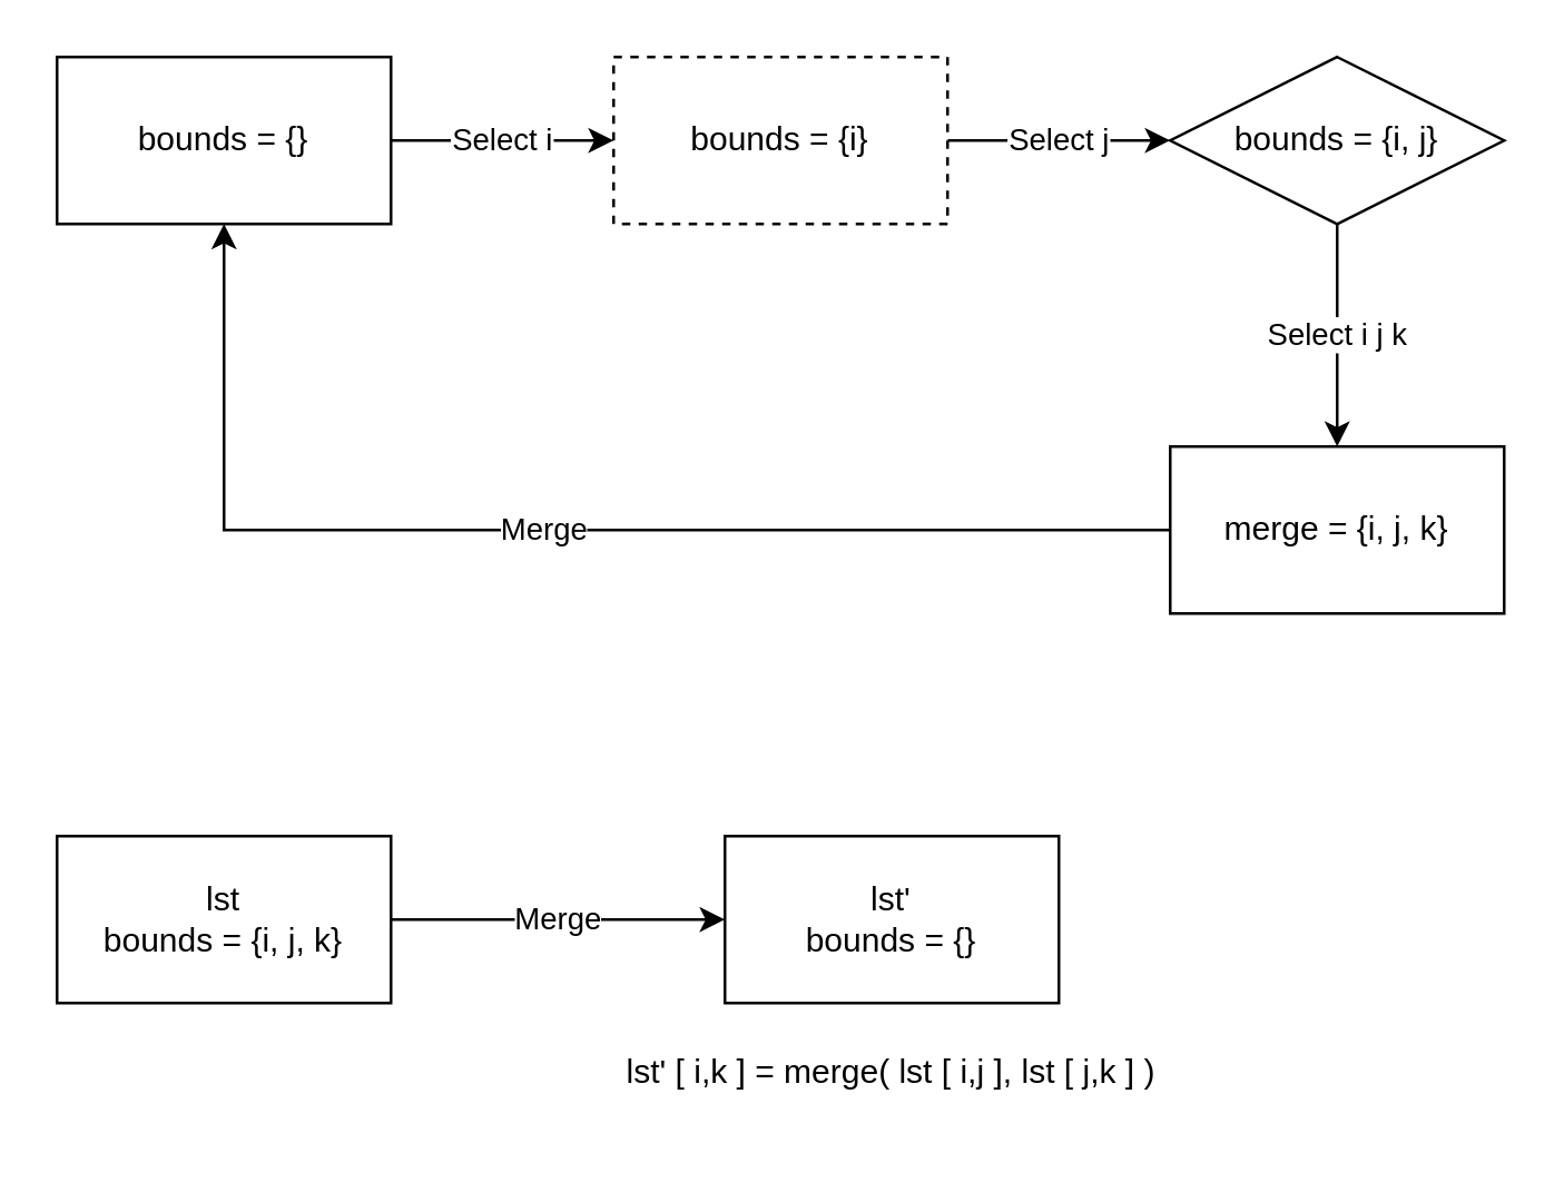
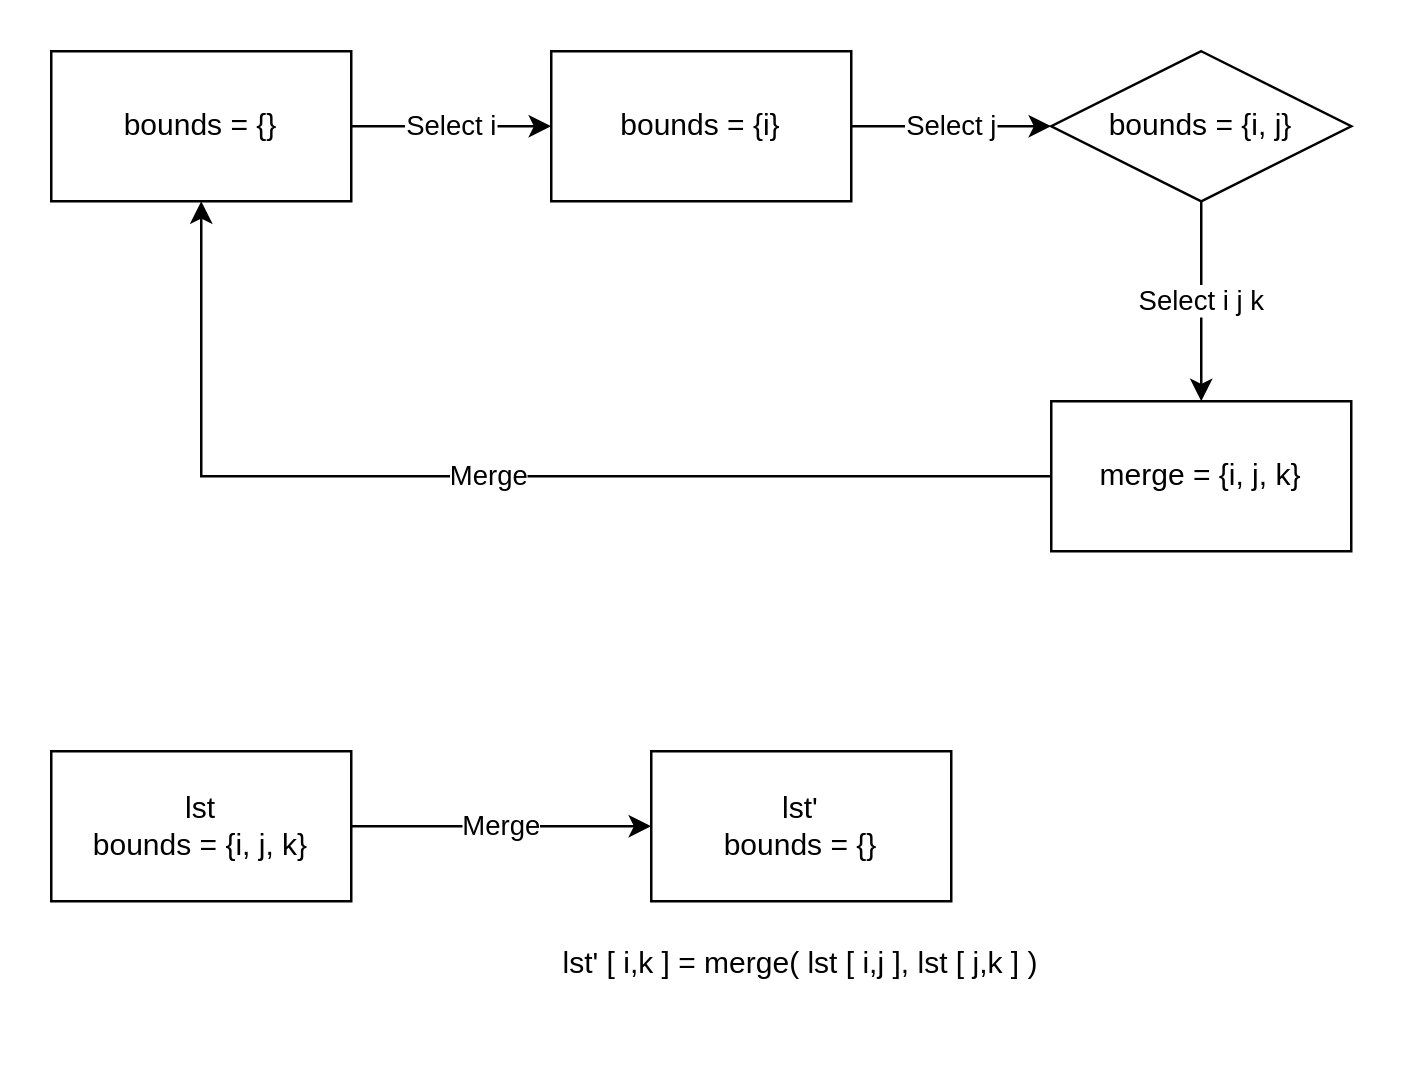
- <mxCell id="5" value="bounds = {i}" style="rounded=0;whiteSpace=wrap;html=1;dashed=1;" vertex="1" parent="1"><mxGeometry x="220" y="20" width="120" height="60" as="geometry" /></mxCell>
+ <mxCell id="5" value="bounds = {i}" style="rounded=0;whiteSpace=wrap;html=1;" vertex="1" parent="1"><mxGeometry x="220" y="20" width="120" height="60" as="geometry" /></mxCell>
